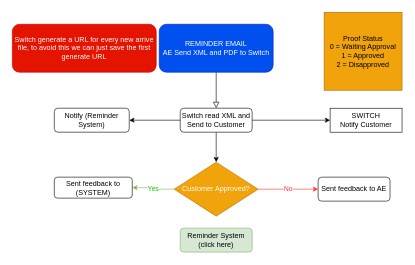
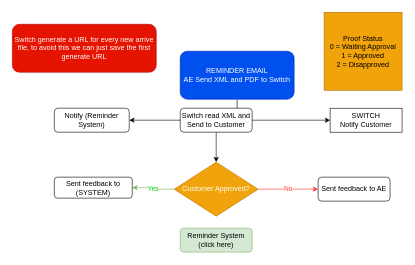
- <mxCell id="3" value="REMINDER EMAIL&lt;br&gt;AE Send XML and PDF to Switch" style="rounded=1;whiteSpace=wrap;html=1;fontSize=12;glass=0;strokeWidth=1;shadow=0;fillColor=#0050ef;strokeColor=#001DBC;fontColor=#ffffff;" parent="1" vertex="1"><mxGeometry x="265" y="40" width="190" height="80" as="geometry" /></mxCell>
+ <mxCell id="3" value="REMINDER EMAIL&lt;br&gt;AE Send XML and PDF to Switch" style="rounded=1;whiteSpace=wrap;html=1;fontSize=12;glass=0;strokeWidth=1;shadow=0;fillColor=#0050ef;strokeColor=#001DBC;fontColor=#ffffff;" parent="1" vertex="1"><mxGeometry x="300" y="85" width="190" height="80" as="geometry" /></mxCell>
